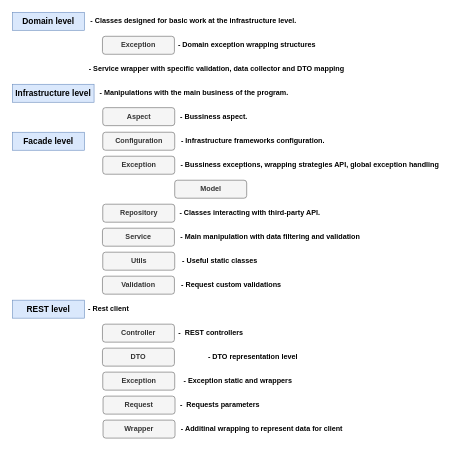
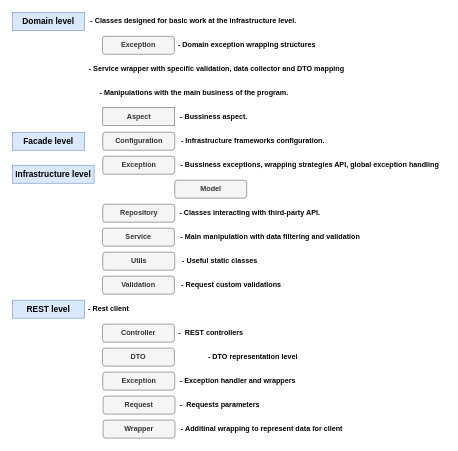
- <mxCell id="3" value="&lt;b&gt;&lt;font style=&quot;font-size: 14px;&quot;&gt;Infrastructure level&lt;/font&gt;&lt;/b&gt;" style="rounded=0;whiteSpace=wrap;html=1;fillColor=#dae8fc;strokeColor=#6c8ebf;" parent="1" vertex="1"><mxGeometry y="140" width="136" height="30" as="geometry" x="20" /></mxCell>
+ <mxCell id="3" value="&lt;b&gt;&lt;font style=&quot;font-size: 14px;&quot;&gt;Infrastructure level&lt;/font&gt;&lt;/b&gt;" style="rounded=0;whiteSpace=wrap;html=1;fillColor=#dae8fc;strokeColor=#6c8ebf;" parent="1" vertex="1"><mxGeometry x="20" y="275" width="136" height="30" as="geometry" /></mxCell>
- <mxCell id="11" value="&lt;b&gt;Aspect&lt;/b&gt;" style="rounded=1;whiteSpace=wrap;html=1;fillColor=#f5f5f5;fontColor=#333333;strokeColor=#666666;" parent="1" vertex="1"><mxGeometry x="170.5" y="179" width="120" height="30" as="geometry" /></mxCell>
+ <mxCell id="11" value="&lt;b&gt;Aspect&lt;/b&gt;" style="whiteSpace=wrap;html=1;fillColor=#f5f5f5;fontColor=#333333;strokeColor=#666666;rounded=0;" parent="1" vertex="1"><mxGeometry x="170.5" y="179" width="120" height="30" as="geometry" /></mxCell>
- <mxCell id="27" value="&lt;b&gt;- Exception static and wrappers&lt;/b&gt;" style="text;html=1;strokeColor=none;fillColor=none;align=center;verticalAlign=middle;whiteSpace=wrap;rounded=0;" parent="1" vertex="1"><mxGeometry x="290.5" y="620" width="209.5" height="30" as="geometry" /></mxCell>
+ <mxCell id="27" value="&lt;b&gt;- Exception handler and wrappers&lt;/b&gt;" style="text;html=1;strokeColor=none;fillColor=none;align=center;verticalAlign=middle;whiteSpace=wrap;rounded=0;" parent="1" vertex="1"><mxGeometry x="290.5" y="620" width="209.5" height="30" as="geometry" /></mxCell>
